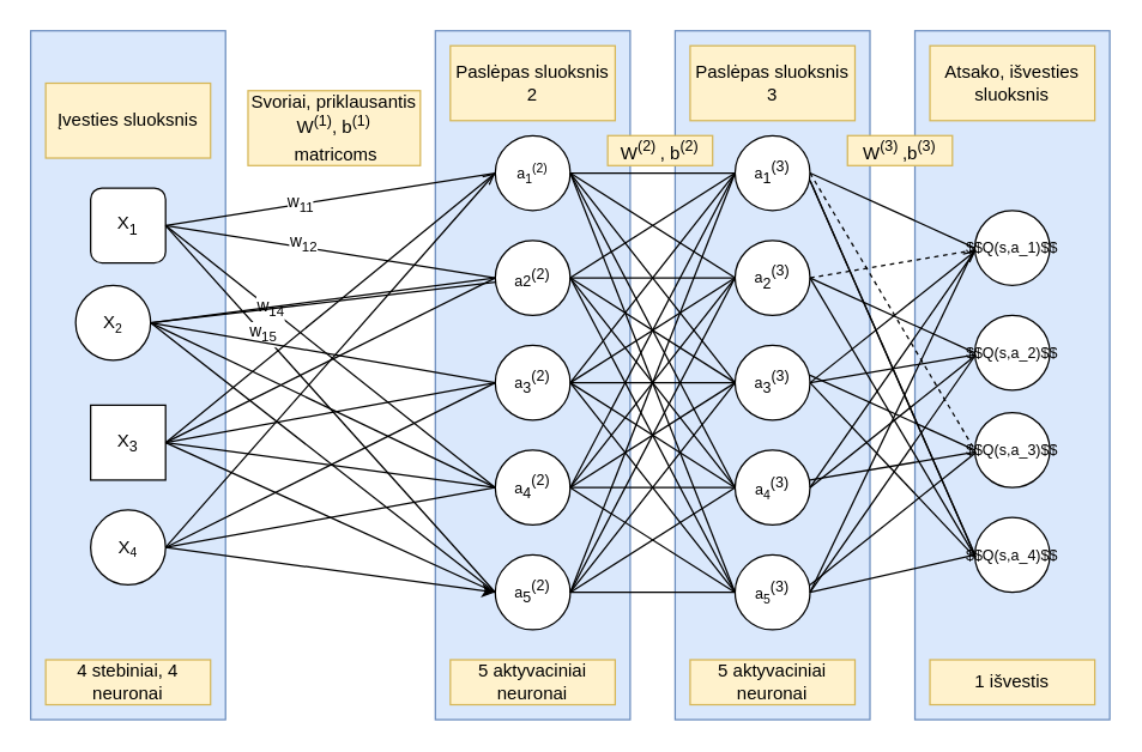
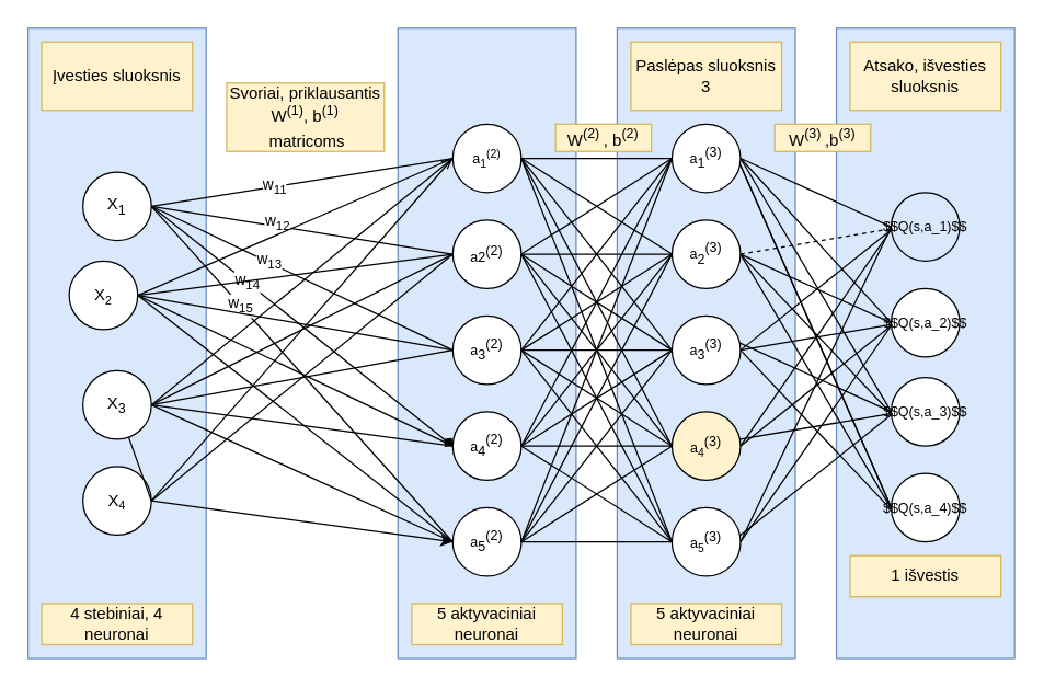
- <mxCell id="77" value="Paslėpas sluoksnis 2" style="text;html=1;strokeColor=#d6b656;fillColor=#fff2cc;align=center;verticalAlign=middle;whiteSpace=wrap;rounded=0;sketch=0;" parent="1" vertex="1"><mxGeometry x="300" y="30" width="110" height="50" as="geometry" /></mxCell>
- <mxCell id="76" value="Įvesties sluoksnis" style="text;html=1;strokeColor=#d6b656;fillColor=#fff2cc;align=center;verticalAlign=middle;whiteSpace=wrap;rounded=0;sketch=0;" parent="1" vertex="1"><mxGeometry x="30" y="55" width="110" height="50" as="geometry" /></mxCell>
+ <mxCell id="76" value="Įvesties sluoksnis" style="text;html=1;strokeColor=#d6b656;fillColor=#fff2cc;align=center;verticalAlign=middle;whiteSpace=wrap;rounded=0;sketch=0;" parent="1" vertex="1"><mxGeometry x="30" y="30" width="110" height="50" as="geometry" /></mxCell>
- <mxCell id="6" value="X&lt;sub&gt;1&lt;/sub&gt;" style="whiteSpace=wrap;html=1;aspect=fixed;rounded=1;" parent="1" vertex="1"><mxGeometry x="60" y="125" width="50" height="50" as="geometry" /></mxCell>
+ <mxCell id="6" value="X&lt;sub&gt;1&lt;/sub&gt;" style="ellipse;whiteSpace=wrap;html=1;aspect=fixed;" parent="1" vertex="1"><mxGeometry x="60" y="125" width="50" height="50" as="geometry" /></mxCell>
- <mxCell id="98" value="" style="endArrow=none;html=1;exitX=1;exitY=0.5;exitDx=0;exitDy=0;entryX=0;entryY=0.5;entryDx=0;entryDy=0;dashed=1;" edge="1" parent="1" target="93" source="17"><mxGeometry width="50" height="50" relative="1" as="geometry"><mxPoint x="540" y="530" as="sourcePoint" /><mxPoint x="660.3" y="401.7" as="targetPoint" /></mxGeometry></mxCell>
+ <mxCell id="98" value="" style="endArrow=none;html=1;exitX=1;exitY=0.5;exitDx=0;exitDy=0;entryX=0;entryY=0.5;entryDx=0;entryDy=0;" edge="1" parent="1" target="93" source="17"><mxGeometry width="50" height="50" relative="1" as="geometry"><mxPoint x="540" y="530" as="sourcePoint" /><mxPoint x="660.3" y="401.7" as="targetPoint" /></mxGeometry></mxCell>
- <mxCell id="11" value="&lt;font style=&quot;font-size: 10px&quot;&gt;$$Q(s,a_1)$$&lt;/font&gt;" style="ellipse;whiteSpace=wrap;html=1;aspect=fixed;" parent="1" vertex="1"><mxGeometry x="650" y="140" width="50" height="50" as="geometry" /></mxCell>
+ <mxCell id="11" value="&lt;font style=&quot;font-size: 10px&quot;&gt;$$Q(s,a_1)$$&lt;/font&gt;" style="ellipse;whiteSpace=wrap;html=1;aspect=fixed;fillColor=#dae8fc;" parent="1" vertex="1"><mxGeometry x="650" y="140" width="50" height="50" as="geometry" /></mxCell>
+ <mxCell id="92" value="" style="endArrow=none;html=1;exitX=1;exitY=0.5;exitDx=0;exitDy=0;entryX=0;entryY=0.5;entryDx=0;entryDy=0;" edge="1" parent="1" target="87" source="17"><mxGeometry width="50" height="50" relative="1" as="geometry"><mxPoint x="540" y="465" as="sourcePoint" /><mxPoint x="660.3" y="336.7" as="targetPoint" /></mxGeometry></mxCell>
- <mxCell id="73" value="" style="endArrow=open;html=1;exitX=1;exitY=0.5;exitDx=0;exitDy=0;entryX=0.012;entryY=0.534;entryDx=0;entryDy=0;entryPerimeter=0;" parent="1" source="14" target="11" edge="1"><mxGeometry width="50" height="50" relative="1" as="geometry"><mxPoint x="550" y="195" as="sourcePoint" /><mxPoint x="660.65" y="266.25" as="targetPoint" /></mxGeometry></mxCell>
+ <mxCell id="73" value="" style="endArrow=none;html=1;exitX=1;exitY=0.5;exitDx=0;exitDy=0;entryX=0.012;entryY=0.534;entryDx=0;entryDy=0;entryPerimeter=0;" parent="1" source="14" target="11" edge="1"><mxGeometry width="50" height="50" relative="1" as="geometry"><mxPoint x="550" y="195" as="sourcePoint" /><mxPoint x="660.65" y="266.25" as="targetPoint" /></mxGeometry></mxCell>
- <mxCell id="33" value="" style="endArrow=none;html=1;exitX=1;exitY=0.5;exitDx=0;exitDy=0;" parent="1" source="28" target="10" edge="1"><mxGeometry width="50" height="50" relative="1" as="geometry"><mxPoint x="230" y="230" as="sourcePoint" /><mxPoint x="330" y="465" as="targetPoint" /></mxGeometry></mxCell>
+ <mxCell id="33" value="" style="endArrow=none;html=1;entryX=0;entryY=0.5;entryDx=0;entryDy=0;exitX=1;exitY=0.5;exitDx=0;exitDy=0;" parent="1" source="28" target="16" edge="1"><mxGeometry width="50" height="50" relative="1" as="geometry"><mxPoint x="230" y="230" as="sourcePoint" /><mxPoint x="330" y="465" as="targetPoint" /></mxGeometry></mxCell>
+ <mxCell id="22" value="" style="endArrow=none;html=1;entryX=0;entryY=0.5;entryDx=0;entryDy=0;exitX=1;exitY=0.5;exitDx=0;exitDy=0;" parent="1" source="6" target="9" edge="1"><mxGeometry width="50" height="50" relative="1" as="geometry"><mxPoint x="230" y="160" as="sourcePoint" /><mxPoint x="340" y="195" as="targetPoint" /></mxGeometry></mxCell>
+ <mxCell id="23" value="w&lt;sub&gt;13&lt;/sub&gt;" style="edgeLabel;html=1;align=center;verticalAlign=middle;resizable=0;points=[];" parent="22" vertex="1" connectable="0"><mxGeometry x="-0.218" relative="1" as="geometry"><mxPoint as="offset" /></mxGeometry></mxCell>
+ <mxCell id="44" value="" style="endArrow=none;html=1;entryX=0;entryY=0.5;entryDx=0;entryDy=0;exitX=1;exitY=0.5;exitDx=0;exitDy=0;" parent="1" source="40" target="10" edge="1"><mxGeometry width="50" height="50" relative="1" as="geometry"><mxPoint x="230" y="365" as="sourcePoint" /><mxPoint x="330" y="530" as="targetPoint" /></mxGeometry></mxCell>
+ <mxCell id="97" value="" style="endArrow=none;html=1;exitX=1;exitY=0.5;exitDx=0;exitDy=0;entryX=0.006;entryY=0.534;entryDx=0;entryDy=0;entryPerimeter=0;" edge="1" parent="1" target="93" source="15"><mxGeometry width="50" height="50" relative="1" as="geometry"><mxPoint x="540" y="460" as="sourcePoint" /><mxPoint x="660.65" y="401.65" as="targetPoint" /></mxGeometry></mxCell>
- <mxCell id="45" value="" style="endArrow=none;html=1;entryX=0;entryY=0.5;entryDx=0;entryDy=0;exitX=1;exitY=0.5;exitDx=0;exitDy=0;" parent="1" source="40" target="9" edge="1"><mxGeometry width="50" height="50" relative="1" as="geometry"><mxPoint x="230" y="365" as="sourcePoint" /><mxPoint x="330" y="250" as="targetPoint" /></mxGeometry></mxCell>
+ <mxCell id="45" value="" style="endArrow=none;html=1;exitX=1;exitY=0.5;exitDx=0;exitDy=0;" parent="1" source="40" target="34" edge="1"><mxGeometry width="50" height="50" relative="1" as="geometry"><mxPoint x="230" y="365" as="sourcePoint" /><mxPoint x="330" y="250" as="targetPoint" /></mxGeometry></mxCell>
- <mxCell id="34" value="&lt;span&gt;X&lt;/span&gt;&lt;sub&gt;3&lt;/sub&gt;" style="whiteSpace=wrap;html=1;aspect=fixed;rounded=0;" parent="1" vertex="1"><mxGeometry x="60" y="270" width="50" height="50" as="geometry" /></mxCell>
+ <mxCell id="34" value="&lt;span&gt;X&lt;/span&gt;&lt;sub&gt;3&lt;/sub&gt;" style="ellipse;whiteSpace=wrap;html=1;aspect=fixed;" parent="1" vertex="1"><mxGeometry x="60" y="270" width="50" height="50" as="geometry" /></mxCell>
- <mxCell id="24" value="" style="endArrow=none;html=1;entryX=0;entryY=0.5;entryDx=0;entryDy=0;exitX=1;exitY=0.5;exitDx=0;exitDy=0;" parent="1" source="6" target="8" edge="1"><mxGeometry width="50" height="50" relative="1" as="geometry"><mxPoint x="230" y="160" as="sourcePoint" /><mxPoint x="340" y="265" as="targetPoint" /></mxGeometry></mxCell>
+ <mxCell id="24" value="" style="endArrow=diamond;html=1;entryX=0;entryY=0.5;entryDx=0;entryDy=0;exitX=1;exitY=0.5;exitDx=0;exitDy=0;" parent="1" source="6" target="8" edge="1"><mxGeometry width="50" height="50" relative="1" as="geometry"><mxPoint x="230" y="160" as="sourcePoint" /><mxPoint x="340" y="265" as="targetPoint" /></mxGeometry></mxCell>
- <mxCell id="13" value="&lt;span style=&quot;font-size: 10px&quot;&gt;a&lt;sub&gt;4&lt;/sub&gt;&lt;/span&gt;&lt;sup&gt;(3)&lt;/sup&gt;" style="ellipse;whiteSpace=wrap;html=1;aspect=fixed;" parent="1" vertex="1"><mxGeometry x="490" y="300" width="50" height="50" as="geometry" /></mxCell>
+ <mxCell id="13" value="&lt;span style=&quot;font-size: 10px&quot;&gt;a&lt;sub&gt;4&lt;/sub&gt;&lt;/span&gt;&lt;sup&gt;(3)&lt;/sup&gt;" style="ellipse;whiteSpace=wrap;html=1;aspect=fixed;fillColor=#fff2cc;" parent="1" vertex="1"><mxGeometry x="490" y="300" width="50" height="50" as="geometry" /></mxCell>
- <mxCell id="41" value="" style="endArrow=none;html=1;entryX=0;entryY=0.5;entryDx=0;entryDy=0;exitX=1;exitY=0.5;exitDx=0;exitDy=0;" parent="1" source="40" target="8" edge="1"><mxGeometry width="50" height="50" relative="1" as="geometry"><mxPoint x="280" y="705" as="sourcePoint" /><mxPoint x="330" y="320" as="targetPoint" /></mxGeometry></mxCell>
- <mxCell id="104" value="" style="endArrow=none;html=1;exitX=1;exitY=0.5;exitDx=0;exitDy=0;entryX=0;entryY=0.5;entryDx=0;entryDy=0;" edge="1" parent="1" target="99" source="12"><mxGeometry width="50" height="50" relative="1" as="geometry"><mxPoint x="540" y="580" as="sourcePoint" /><mxPoint x="660.3" y="451.7" as="targetPoint" /></mxGeometry></mxCell>
- <mxCell id="83" value="1 išvestis" style="text;html=1;strokeColor=#d6b656;fillColor=#fff2cc;align=center;verticalAlign=middle;whiteSpace=wrap;rounded=0;sketch=0;" parent="1" vertex="1"><mxGeometry x="620" y="440" width="110" height="30" as="geometry" /></mxCell>
+ <mxCell id="83" value="1 išvestis" style="text;html=1;strokeColor=#d6b656;fillColor=#fff2cc;align=center;verticalAlign=middle;whiteSpace=wrap;rounded=0;sketch=0;" parent="1" vertex="1"><mxGeometry x="620" y="405" width="110" height="30" as="geometry" /></mxCell>
